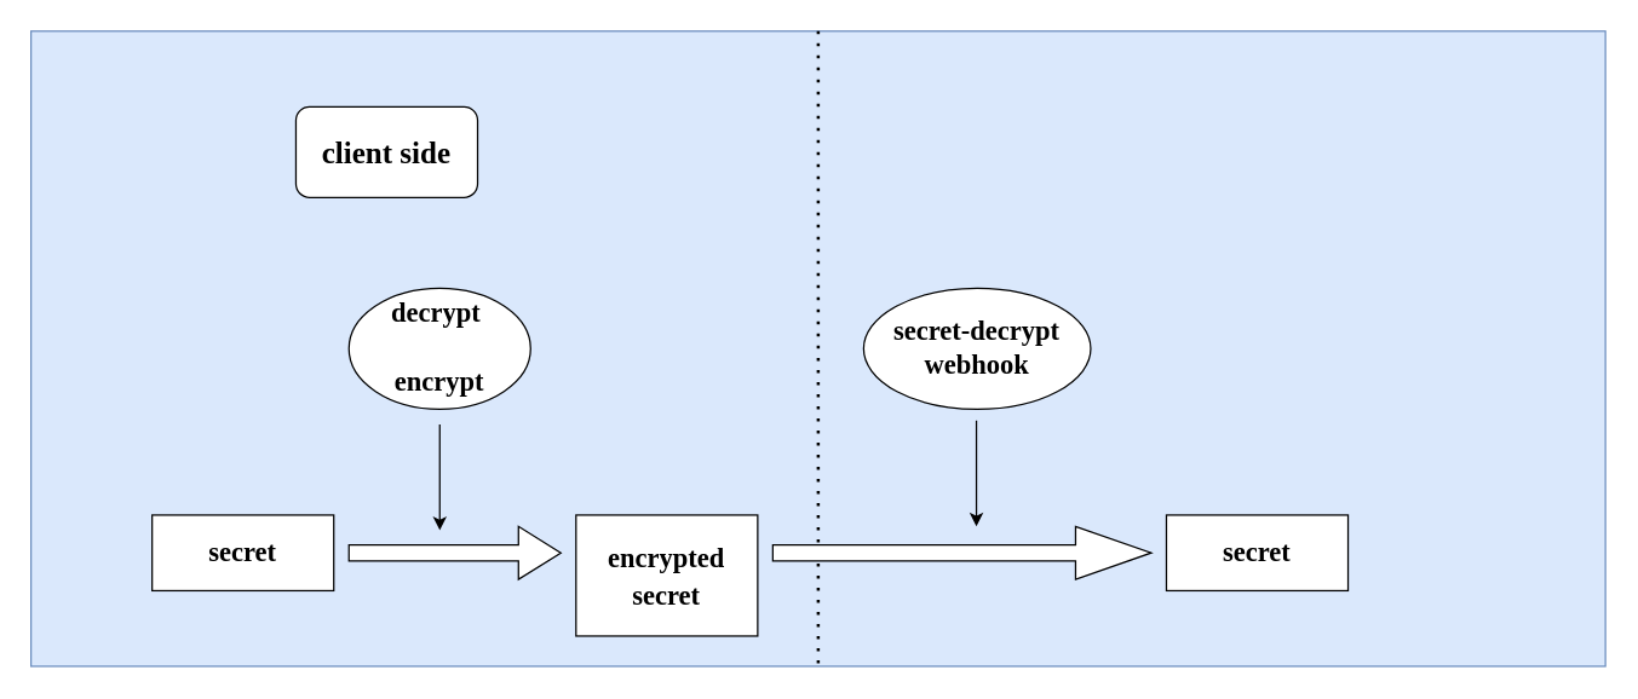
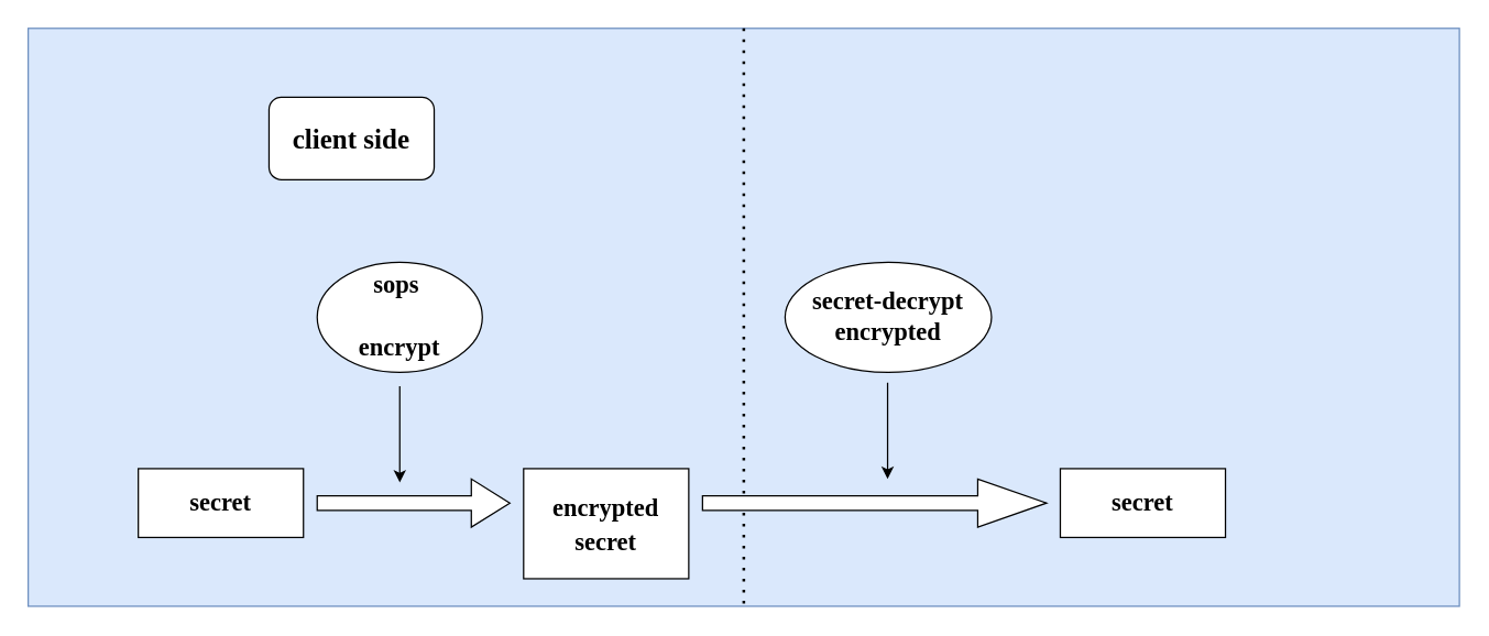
- <mxCell id="6" value="&lt;h4&gt;decrypt&amp;nbsp;&lt;/h4&gt;&lt;h4&gt;encrypt&lt;/h4&gt;" style="ellipse;whiteSpace=wrap;html=1;fontFamily=Times New Roman;fontSize=18;" parent="1" vertex="1"><mxGeometry x="230" y="190" width="120" height="80" as="geometry" /></mxCell>
+ <mxCell id="6" value="&lt;h4&gt;sops&amp;nbsp;&lt;/h4&gt;&lt;h4&gt;encrypt&lt;/h4&gt;" style="ellipse;whiteSpace=wrap;html=1;fontFamily=Times New Roman;fontSize=18;" parent="1" vertex="1"><mxGeometry x="230" y="190" width="120" height="80" as="geometry" /></mxCell>
- <mxCell id="11" value="&lt;h4&gt;secret-decrypt webhook&lt;/h4&gt;" style="ellipse;whiteSpace=wrap;html=1;fontFamily=Times New Roman;fontSize=18;" parent="1" vertex="1"><mxGeometry x="570" y="190" width="150" height="80" as="geometry" /></mxCell>
+ <mxCell id="11" value="&lt;h4&gt;secret-decrypt encrypted&lt;/h4&gt;" style="ellipse;whiteSpace=wrap;html=1;fontFamily=Times New Roman;fontSize=18;" parent="1" vertex="1"><mxGeometry x="570" y="190" width="150" height="80" as="geometry" /></mxCell>
